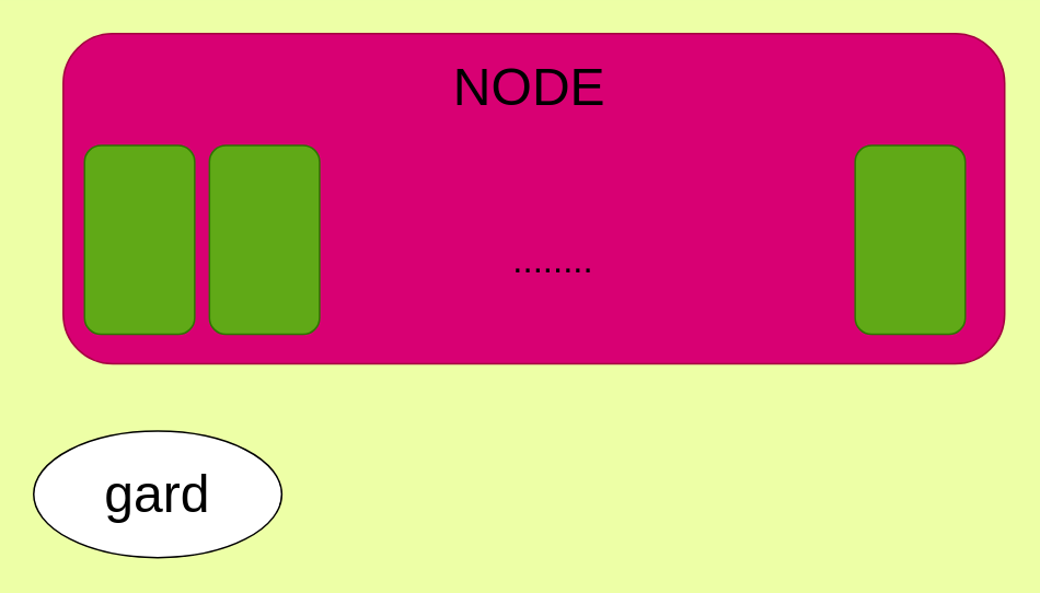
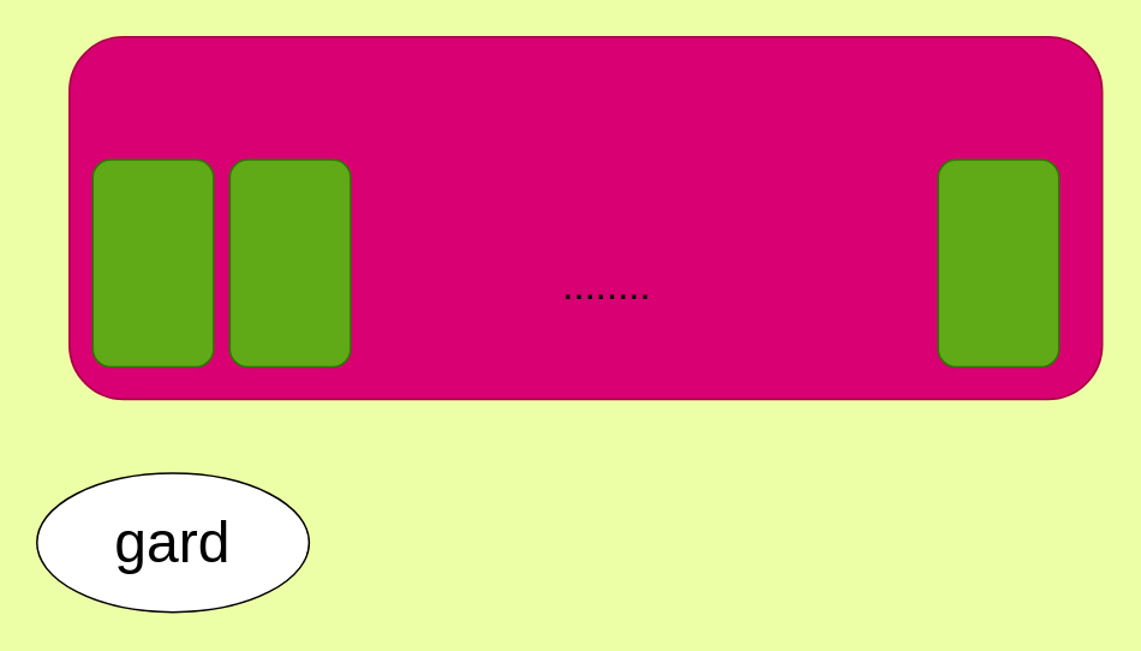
- <mxCell id="7" value="NODE" style="text;html=1;strokeColor=none;fillColor=none;align=center;verticalAlign=middle;whiteSpace=wrap;rounded=0;fontSize=32;" vertex="1" parent="1"><mxGeometry x="267" y="34" width="110" height="38" as="geometry" /></mxCell>
